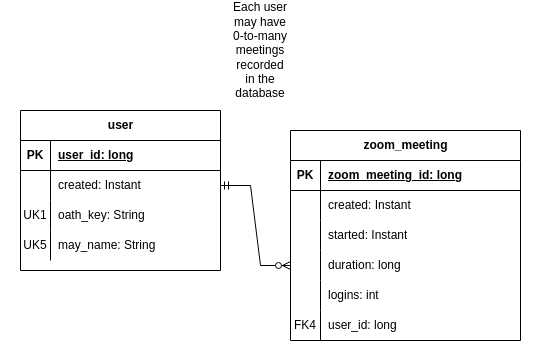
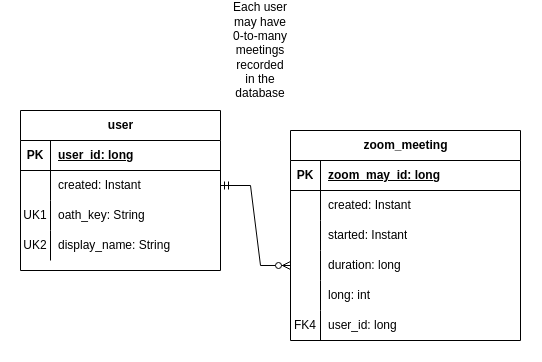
- <mxCell id="5" value="zoom_meeting_id: long" style="shape=partialRectangle;connectable=0;fillColor=none;top=0;left=0;bottom=0;right=0;align=left;spacingLeft=6;fontStyle=5;overflow=hidden;whiteSpace=wrap;html=1;" parent="3" vertex="1"><mxGeometry x="30" width="200" height="30" as="geometry"><mxRectangle width="200" height="30" as="alternateBounds" /></mxGeometry></mxCell>
+ <mxCell id="5" value="zoom_may_id: long" style="shape=partialRectangle;connectable=0;fillColor=none;top=0;left=0;bottom=0;right=0;align=left;spacingLeft=6;fontStyle=5;overflow=hidden;whiteSpace=wrap;html=1;" parent="3" vertex="1"><mxGeometry x="30" width="200" height="30" as="geometry"><mxRectangle width="200" height="30" as="alternateBounds" /></mxGeometry></mxCell>
- <mxCell id="32" value="UK5" style="shape=partialRectangle;connectable=0;fillColor=none;top=0;left=0;bottom=0;right=0;editable=1;overflow=hidden;whiteSpace=wrap;html=1;" parent="31" vertex="1"><mxGeometry width="30" height="30" as="geometry"><mxRectangle width="30" height="30" as="alternateBounds" /></mxGeometry></mxCell>
+ <mxCell id="32" value="UK2" style="shape=partialRectangle;connectable=0;fillColor=none;top=0;left=0;bottom=0;right=0;editable=1;overflow=hidden;whiteSpace=wrap;html=1;" parent="31" vertex="1"><mxGeometry width="30" height="30" as="geometry"><mxRectangle width="30" height="30" as="alternateBounds" /></mxGeometry></mxCell>
- <mxCell id="33" value="may_name: String" style="shape=partialRectangle;connectable=0;fillColor=none;top=0;left=0;bottom=0;right=0;align=left;spacingLeft=6;overflow=hidden;whiteSpace=wrap;html=1;" parent="31" vertex="1"><mxGeometry x="30" width="170" height="30" as="geometry"><mxRectangle width="170" height="30" as="alternateBounds" /></mxGeometry></mxCell>
+ <mxCell id="33" value="display_name: String" style="shape=partialRectangle;connectable=0;fillColor=none;top=0;left=0;bottom=0;right=0;align=left;spacingLeft=6;overflow=hidden;whiteSpace=wrap;html=1;" parent="31" vertex="1"><mxGeometry x="30" width="170" height="30" as="geometry"><mxRectangle width="170" height="30" as="alternateBounds" /></mxGeometry></mxCell>
- <mxCell id="17" value="logins: int" style="shape=partialRectangle;connectable=0;fillColor=none;top=0;left=0;bottom=0;right=0;align=left;spacingLeft=6;overflow=hidden;whiteSpace=wrap;html=1;" parent="15" vertex="1"><mxGeometry x="30" width="200" height="30" as="geometry"><mxRectangle width="200" height="30" as="alternateBounds" /></mxGeometry></mxCell>
+ <mxCell id="17" value="long: int" style="shape=partialRectangle;connectable=0;fillColor=none;top=0;left=0;bottom=0;right=0;align=left;spacingLeft=6;overflow=hidden;whiteSpace=wrap;html=1;" parent="15" vertex="1"><mxGeometry x="30" width="200" height="30" as="geometry"><mxRectangle width="200" height="30" as="alternateBounds" /></mxGeometry></mxCell>
